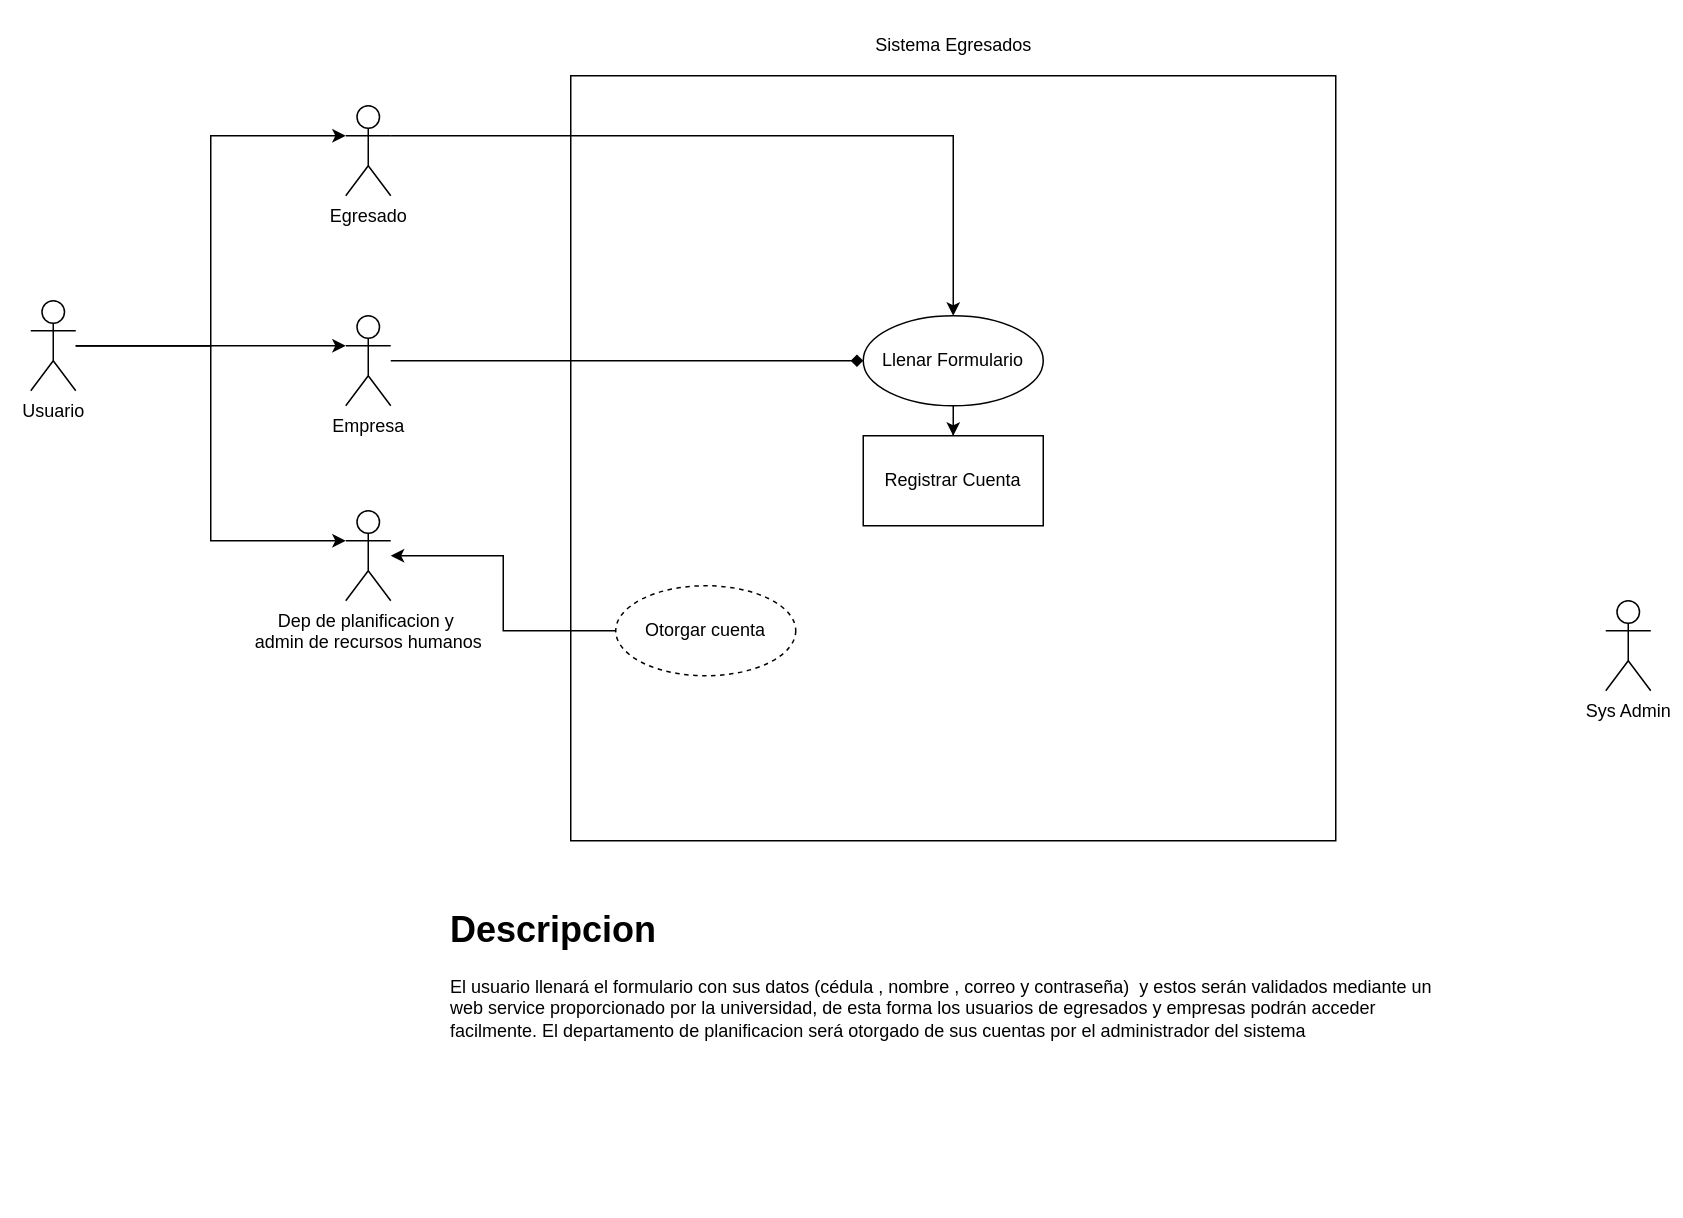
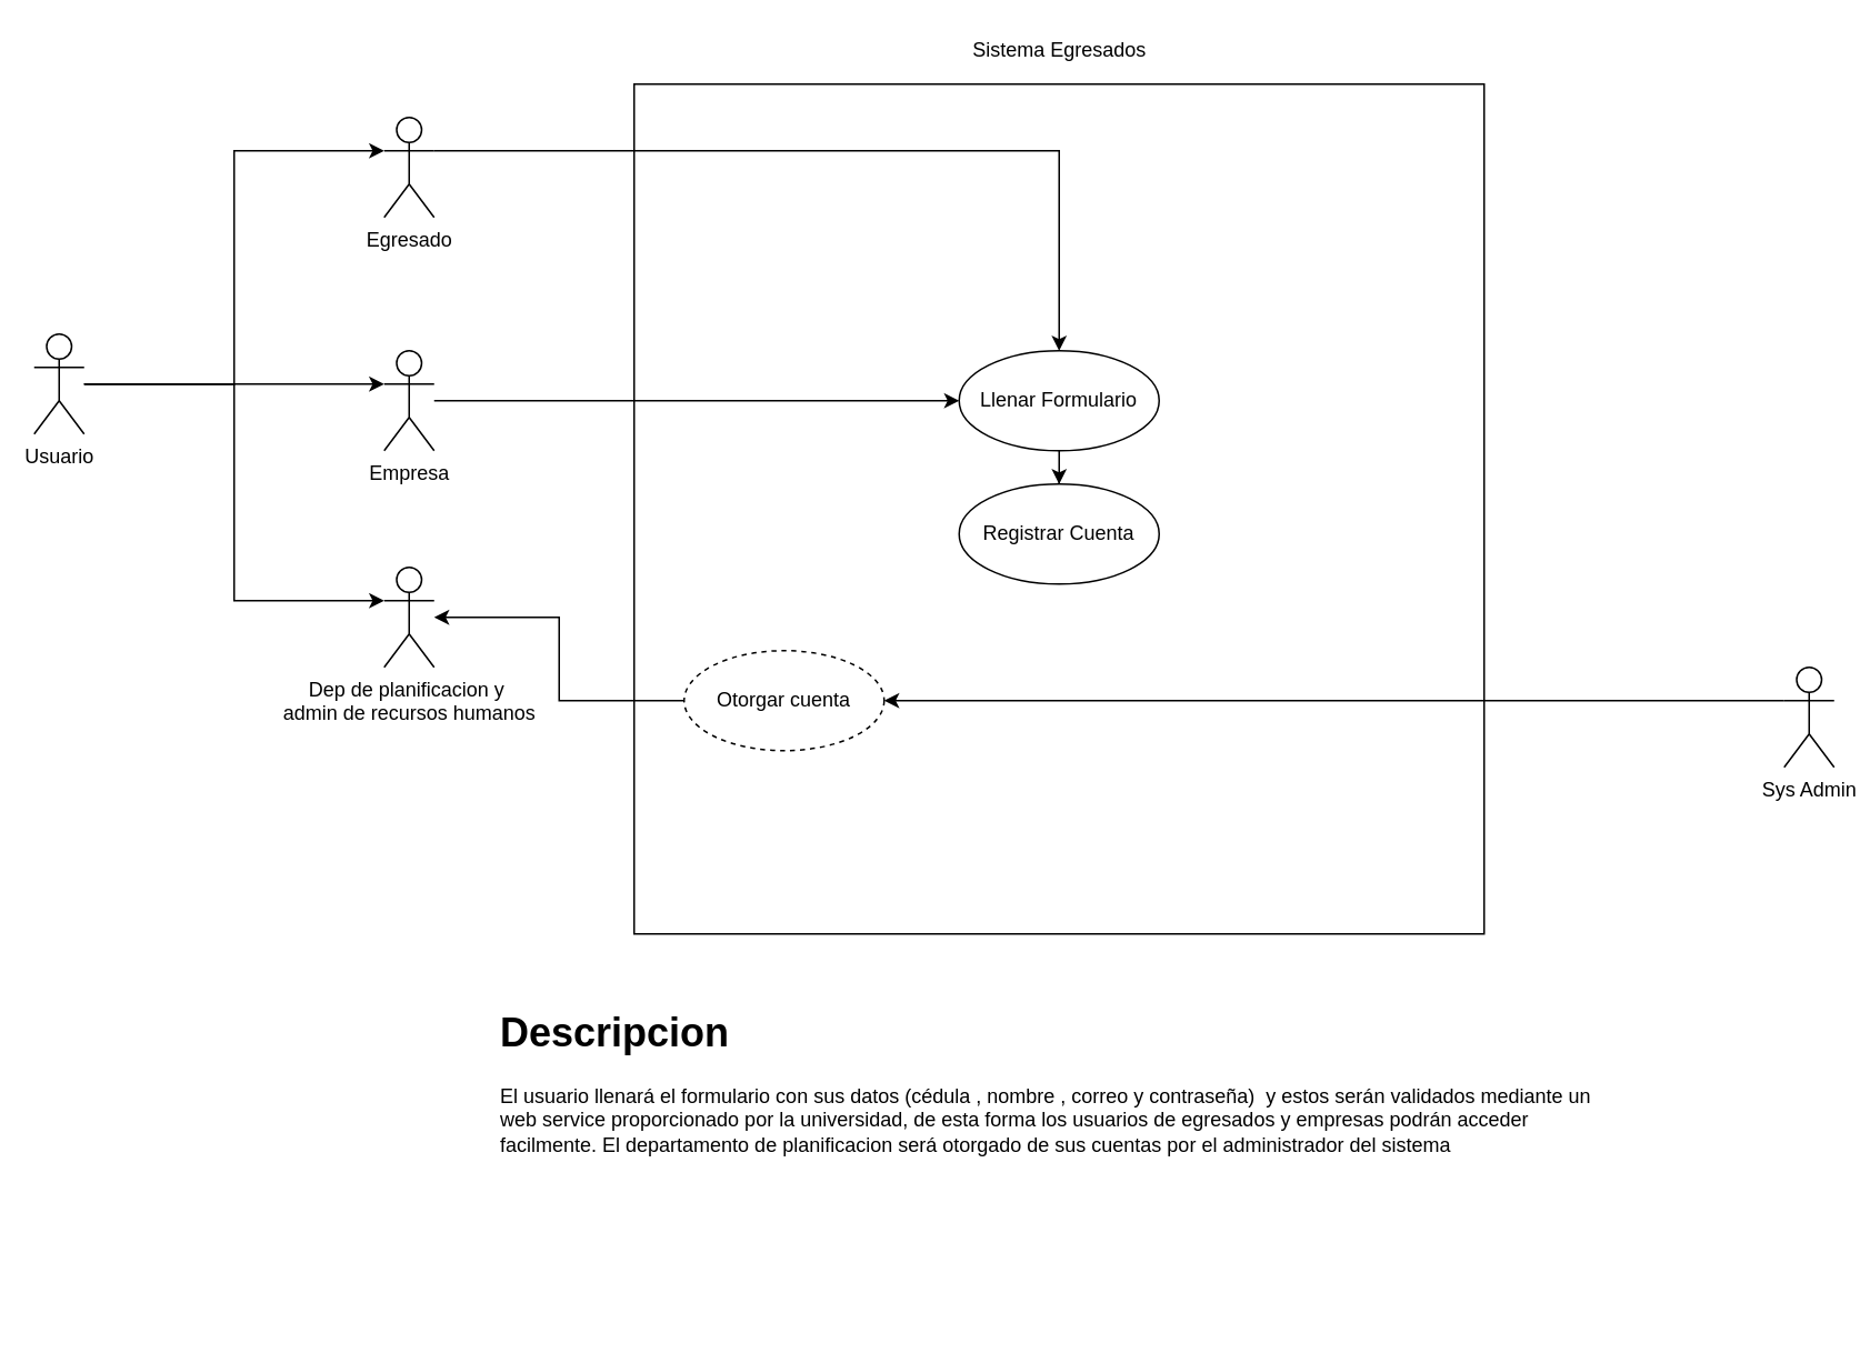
- <mxCell id="5" style="edgeStyle=orthogonalEdgeStyle;rounded=0;orthogonalLoop=1;jettySize=auto;html=1;entryX=0;entryY=0.5;entryDx=0;entryDy=0;endArrow=diamond;" parent="1" source="6" target="10" edge="1"><mxGeometry relative="1" as="geometry" /></mxCell>
+ <mxCell id="5" style="edgeStyle=orthogonalEdgeStyle;rounded=0;orthogonalLoop=1;jettySize=auto;html=1;entryX=0;entryY=0.5;entryDx=0;entryDy=0;" parent="1" source="6" target="10" edge="1"><mxGeometry relative="1" as="geometry" /></mxCell>
- <mxCell id="8" value="Registrar Cuenta" style="whiteSpace=wrap;html=1;rounded=0;" parent="1" vertex="1"><mxGeometry x="575" y="290" width="120" height="60" as="geometry" /></mxCell>
+ <mxCell id="8" value="Registrar Cuenta" style="ellipse;whiteSpace=wrap;html=1;" parent="1" vertex="1"><mxGeometry x="575" y="290" width="120" height="60" as="geometry" /></mxCell>
+ <mxCell id="7" style="edgeStyle=orthogonalEdgeStyle;rounded=0;orthogonalLoop=1;jettySize=auto;html=1;exitX=0;exitY=0.333;exitDx=0;exitDy=0;exitPerimeter=0;entryX=1;entryY=0.5;entryDx=0;entryDy=0;" parent="1" source="20" target="14" edge="1"><mxGeometry relative="1" as="geometry" /></mxCell>
